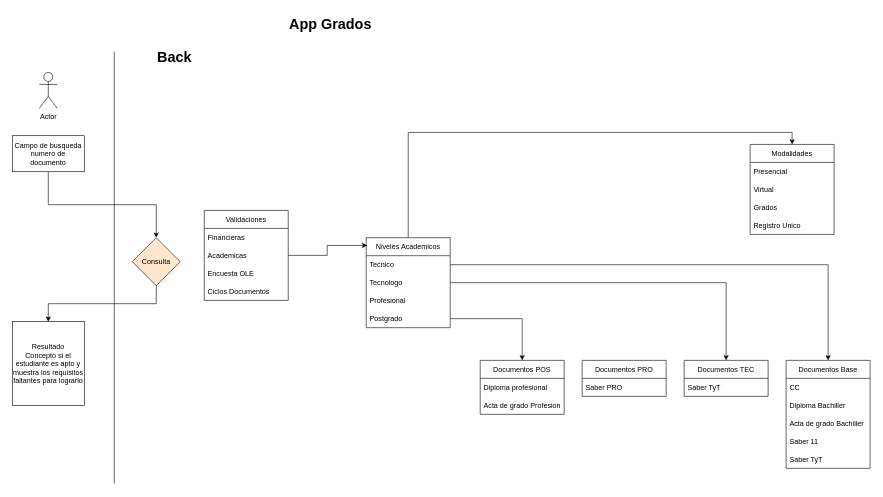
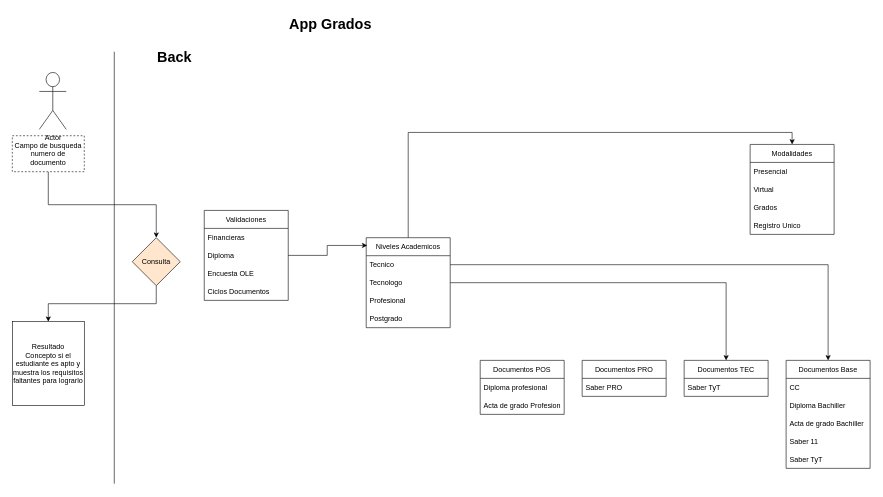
- <mxCell id="15" value="Actor" style="shape=umlActor;verticalLabelPosition=bottom;verticalAlign=top;html=1;outlineConnect=0;" vertex="1" parent="1"><mxGeometry x="65" y="120" width="30" height="60" as="geometry" /></mxCell>
+ <mxCell id="15" value="Actor" style="shape=umlActor;verticalLabelPosition=bottom;verticalAlign=top;html=1;outlineConnect=0;" vertex="1" parent="1"><mxGeometry x="65" y="120" width="45" height="95" as="geometry" /></mxCell>
- <mxCell id="3" value="Campo de busqueda numero de documento" style="rounded=0;whiteSpace=wrap;html=1;" vertex="1" parent="1"><mxGeometry x="20" y="225.5" width="120" height="60" as="geometry" /></mxCell>
+ <mxCell id="3" value="Campo de busqueda numero de documento" style="rounded=0;whiteSpace=wrap;html=1;dashed=1;" vertex="1" parent="1"><mxGeometry x="20" y="225.5" width="120" height="60" as="geometry" /></mxCell>
- <mxCell id="12" value="Academicas" style="text;strokeColor=none;fillColor=none;align=left;verticalAlign=middle;spacingLeft=4;spacingRight=4;overflow=hidden;points=[[0,0.5],[1,0.5]];portConstraint=eastwest;rotatable=0;" vertex="1" parent="10"><mxGeometry y="60" width="140" height="30" as="geometry" /></mxCell>
+ <mxCell id="12" value="Diploma" style="text;strokeColor=none;fillColor=none;align=left;verticalAlign=middle;spacingLeft=4;spacingRight=4;overflow=hidden;points=[[0,0.5],[1,0.5]];portConstraint=eastwest;rotatable=0;" vertex="1" parent="10"><mxGeometry y="60" width="140" height="30" as="geometry" /></mxCell>
- <mxCell id="43" style="edgeStyle=orthogonalEdgeStyle;rounded=0;orthogonalLoop=1;jettySize=auto;html=1;exitX=1;exitY=0.5;exitDx=0;exitDy=0;entryX=0.5;entryY=0;entryDx=0;entryDy=0;" edge="1" parent="1" source="21" target="38"><mxGeometry relative="1" as="geometry" /></mxCell>
